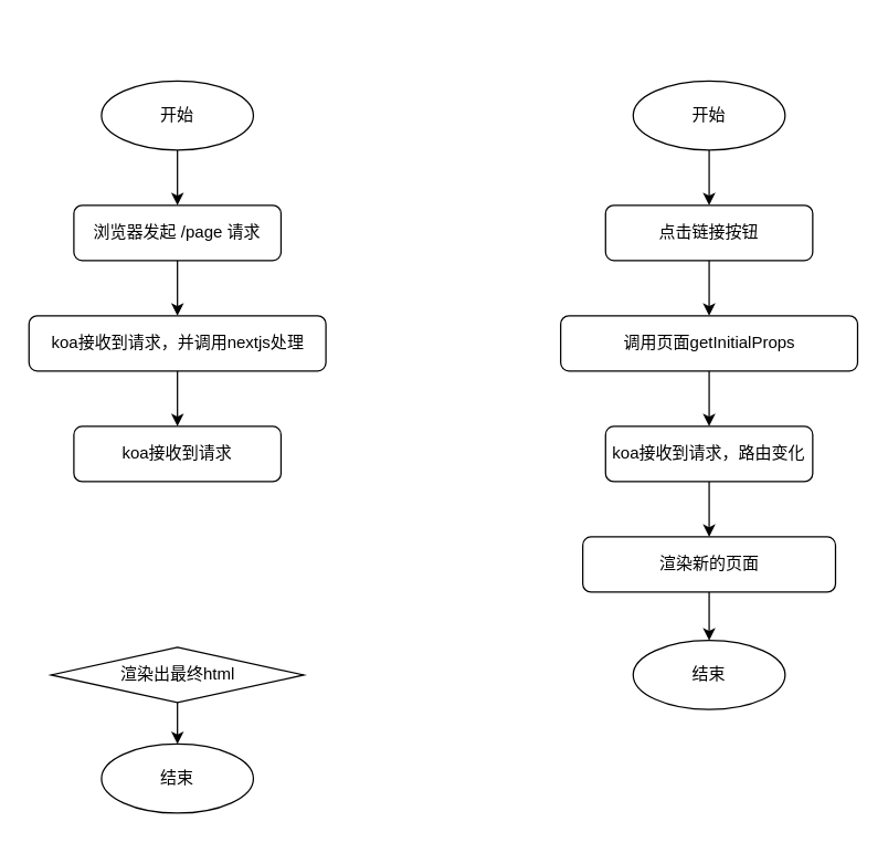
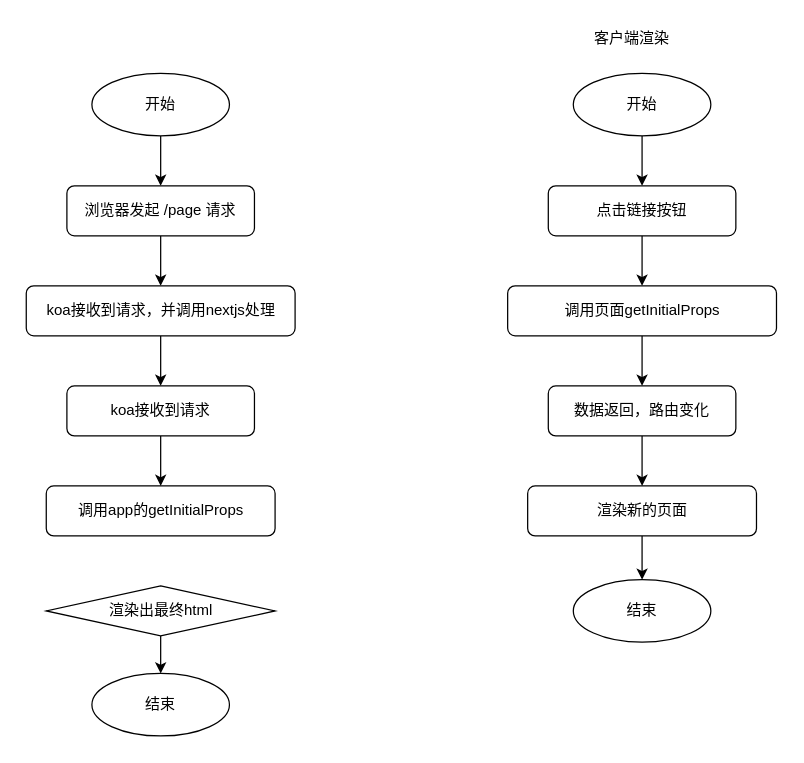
+ <mxCell id="25" value="客户端渲染" style="text;html=1;resizable=0;points=[];autosize=1;align=left;verticalAlign=top;spacingTop=-4;" vertex="1" parent="1"><mxGeometry x="473" y="20" width="80" height="20" as="geometry" /></mxCell>
- <mxCell id="18" value="koa接收到请求，路由变化" style="rounded=1;whiteSpace=wrap;html=1;" vertex="1" parent="1"><mxGeometry x="438" y="308" width="150" height="40" as="geometry" /></mxCell>
+ <mxCell id="18" value="数据返回，路由变化" style="rounded=1;whiteSpace=wrap;html=1;" vertex="1" parent="1"><mxGeometry x="438" y="308" width="150" height="40" as="geometry" /></mxCell>
+ <mxCell id="8" value="" style="edgeStyle=orthogonalEdgeStyle;rounded=0;orthogonalLoop=1;jettySize=auto;html=1;" edge="1" parent="1" source="9" target="10"><mxGeometry relative="1" as="geometry" /></mxCell>
+ <mxCell id="10" value="调用app的getInitialProps" style="rounded=1;whiteSpace=wrap;html=1;" vertex="1" parent="1"><mxGeometry x="36.5" y="388" width="183" height="40" as="geometry" /></mxCell>
